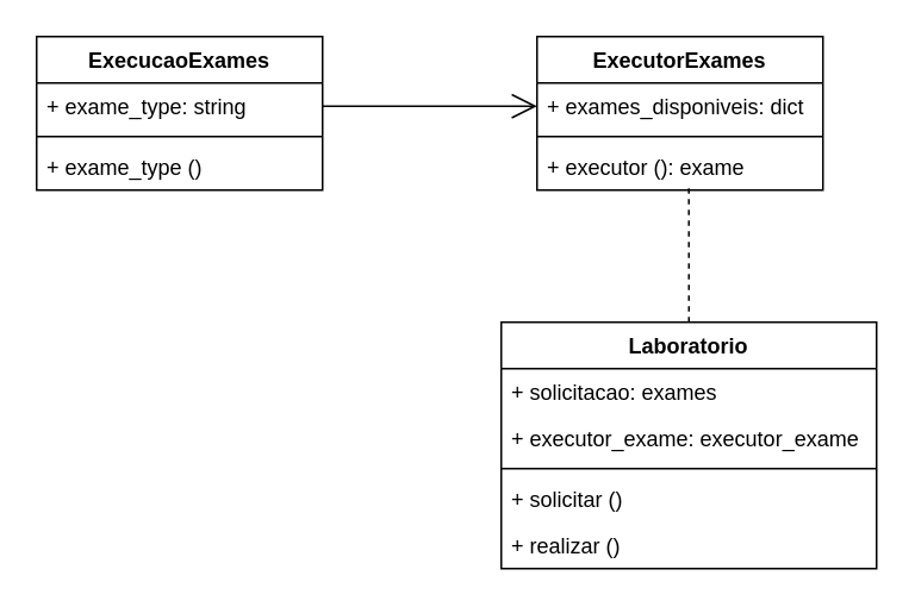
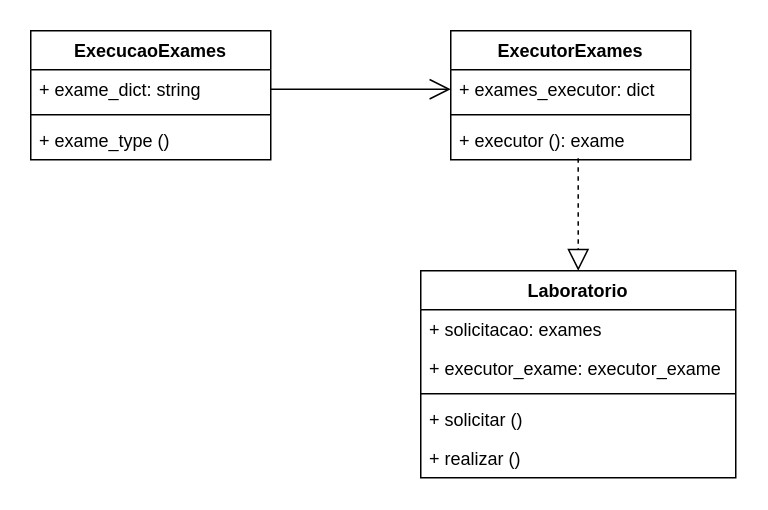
- <mxCell id="3" value="+ exame_type: string" style="text;strokeColor=none;fillColor=none;align=left;verticalAlign=top;spacingLeft=4;spacingRight=4;overflow=hidden;rotatable=0;points=[[0,0.5],[1,0.5]];portConstraint=eastwest;" parent="2" vertex="1"><mxGeometry y="26" width="160" height="26" as="geometry" /></mxCell>
+ <mxCell id="3" value="+ exame_dict: string" style="text;strokeColor=none;fillColor=none;align=left;verticalAlign=top;spacingLeft=4;spacingRight=4;overflow=hidden;rotatable=0;points=[[0,0.5],[1,0.5]];portConstraint=eastwest;" parent="2" vertex="1"><mxGeometry y="26" width="160" height="26" as="geometry" /></mxCell>
- <mxCell id="7" value="+ exames_disponiveis: dict" style="text;strokeColor=none;fillColor=none;align=left;verticalAlign=top;spacingLeft=4;spacingRight=4;overflow=hidden;rotatable=0;points=[[0,0.5],[1,0.5]];portConstraint=eastwest;" parent="6" vertex="1"><mxGeometry y="26" width="160" height="26" as="geometry" /></mxCell>
+ <mxCell id="7" value="+ exames_executor: dict" style="text;strokeColor=none;fillColor=none;align=left;verticalAlign=top;spacingLeft=4;spacingRight=4;overflow=hidden;rotatable=0;points=[[0,0.5],[1,0.5]];portConstraint=eastwest;" parent="6" vertex="1"><mxGeometry y="26" width="160" height="26" as="geometry" /></mxCell>
- <mxCell id="17" value="" style="endArrow=none;dashed=1;endFill=0;endSize=12;html=1;rounded=0;entryX=0.5;entryY=0;entryDx=0;entryDy=0;exitX=0.531;exitY=0.962;exitDx=0;exitDy=0;exitPerimeter=0;" parent="1" target="10" edge="1" source="9"><mxGeometry width="160" relative="1" as="geometry"><mxPoint x="460" y="59" as="sourcePoint" /><mxPoint x="500" y="170" as="targetPoint" /></mxGeometry></mxCell>
+ <mxCell id="17" value="" style="endArrow=block;dashed=1;endFill=0;endSize=12;html=1;rounded=0;entryX=0.5;entryY=0;entryDx=0;entryDy=0;exitX=0.531;exitY=0.962;exitDx=0;exitDy=0;exitPerimeter=0;" parent="1" target="10" edge="1" source="9"><mxGeometry width="160" relative="1" as="geometry"><mxPoint x="460" y="59" as="sourcePoint" /><mxPoint x="500" y="170" as="targetPoint" /></mxGeometry></mxCell>
